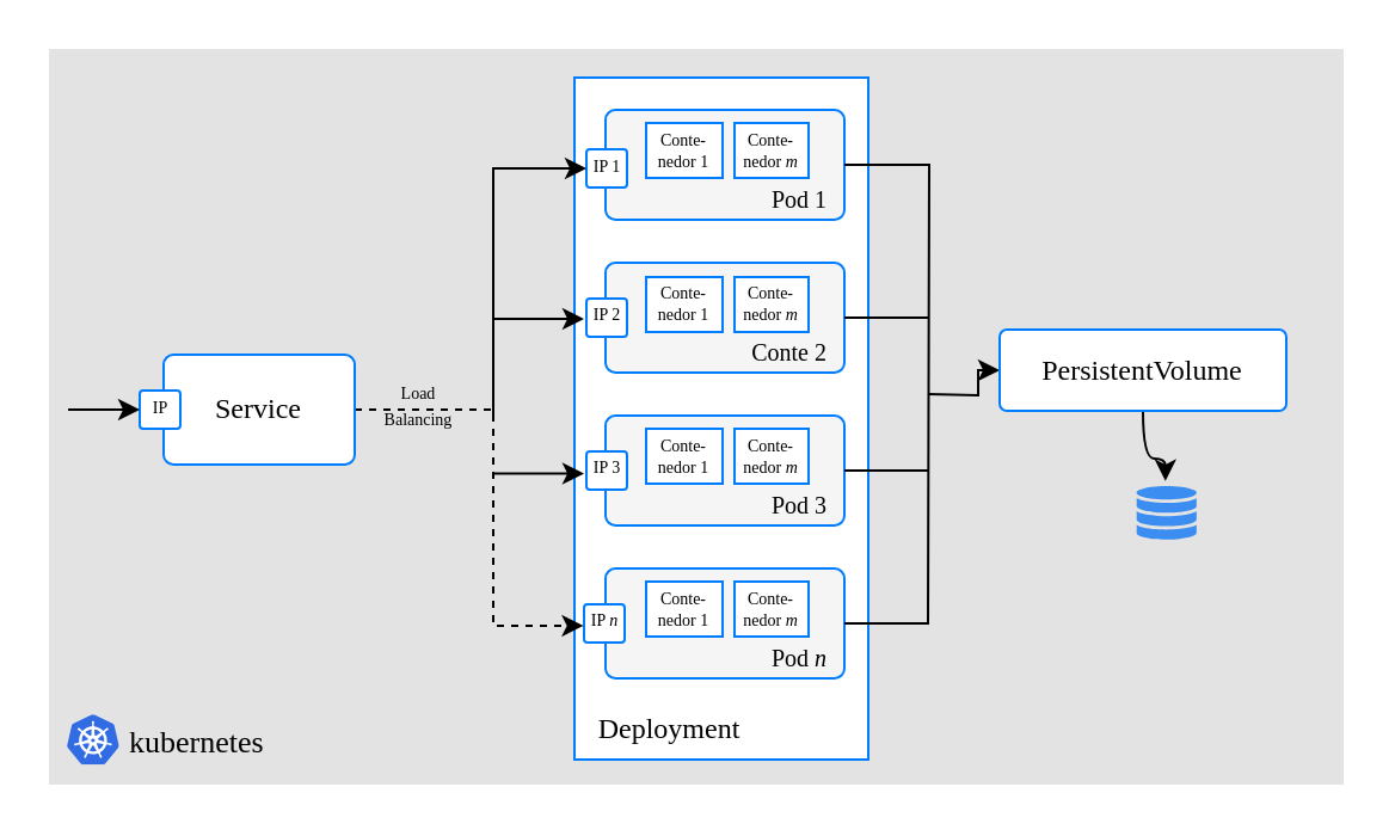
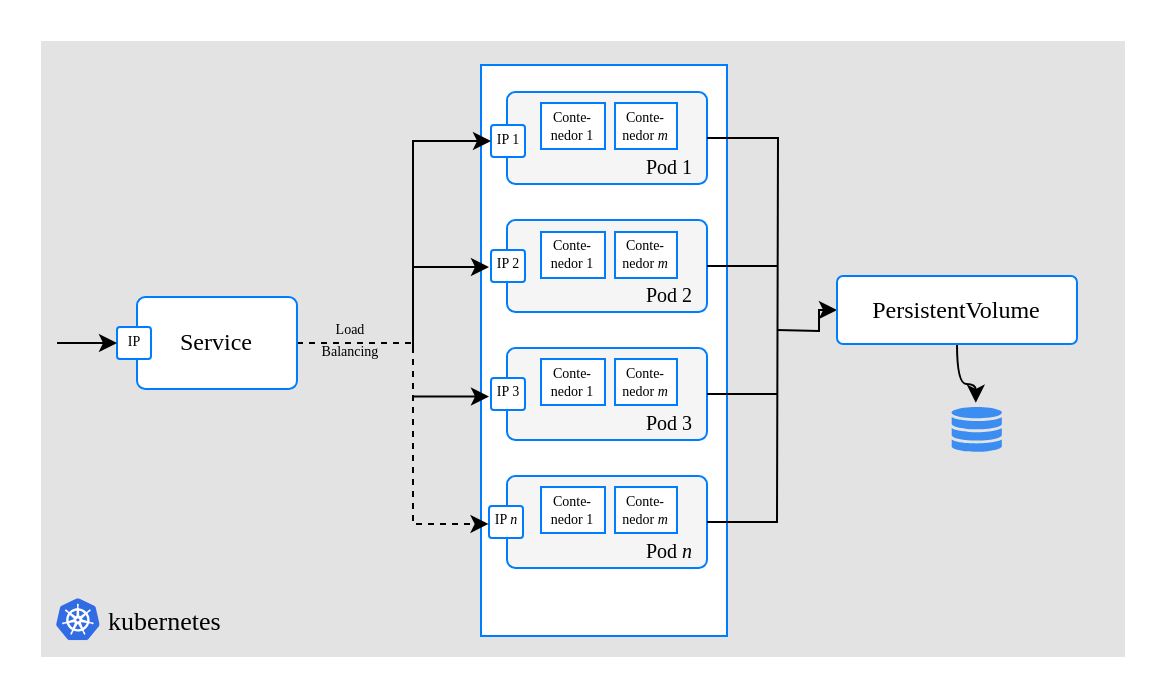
- <mxCell id="44" value="&lt;font style=&quot;font-size: 10px&quot;&gt;Conte 2&lt;br&gt;&lt;/font&gt;" style="text;html=1;strokeColor=none;fillColor=none;align=right;verticalAlign=middle;whiteSpace=wrap;rounded=0;fontFamily=Ubuntu;fontSource=https%3A%2F%2Ffonts.googleapis.com%2Fcss%3Ffamily%3DUbuntu;" vertex="1" parent="1"><mxGeometry x="298" y="136.5" width="50" height="20" as="geometry" /></mxCell>
+ <mxCell id="44" value="&lt;font style=&quot;font-size: 10px&quot;&gt;Pod 2&lt;br&gt;&lt;/font&gt;" style="text;html=1;strokeColor=none;fillColor=none;align=right;verticalAlign=middle;whiteSpace=wrap;rounded=0;fontFamily=Ubuntu;fontSource=https%3A%2F%2Ffonts.googleapis.com%2Fcss%3Ffamily%3DUbuntu;" vertex="1" parent="1"><mxGeometry x="298" y="136.5" width="50" height="20" as="geometry" /></mxCell>
- <mxCell id="11" value="Deployment" style="text;html=1;strokeColor=none;fillColor=none;align=center;verticalAlign=middle;whiteSpace=wrap;rounded=0;fontFamily=Ubuntu;fontSource=https%3A%2F%2Ffonts.googleapis.com%2Fcss%3Ffamily%3DUbuntu;" vertex="1" parent="1"><mxGeometry x="240" y="295" width="80" height="20" as="geometry" /></mxCell>
